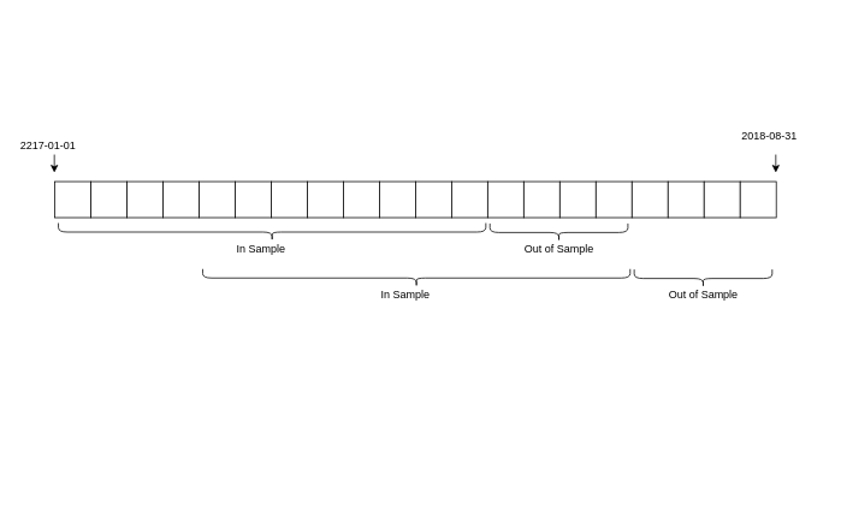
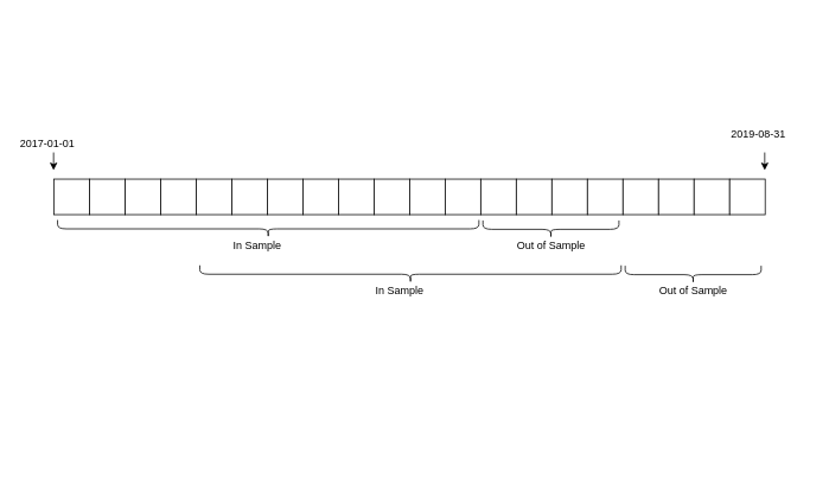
- <mxCell id="33" value="2018-08-31" style="text;html=1;resizable=0;points=[];autosize=1;align=left;verticalAlign=top;spacingTop=-4;" vertex="1" parent="1"><mxGeometry x="820" y="141" width="90" height="20" as="geometry" /></mxCell>
+ <mxCell id="33" value="2019-08-31" style="text;html=1;resizable=0;points=[];autosize=1;align=left;verticalAlign=top;spacingTop=-4;" vertex="1" parent="1"><mxGeometry x="820" y="141" width="90" height="20" as="geometry" /></mxCell>
- <mxCell id="32" value="2217-01-01" style="text;html=1;resizable=0;points=[];autosize=1;align=left;verticalAlign=top;spacingTop=-4;" vertex="1" parent="1"><mxGeometry x="20" y="151" width="90" height="20" as="geometry" /></mxCell>
+ <mxCell id="32" value="2017-01-01" style="text;html=1;resizable=0;points=[];autosize=1;align=left;verticalAlign=top;spacingTop=-4;" vertex="1" parent="1"><mxGeometry x="20" y="151" width="90" height="20" as="geometry" /></mxCell>
